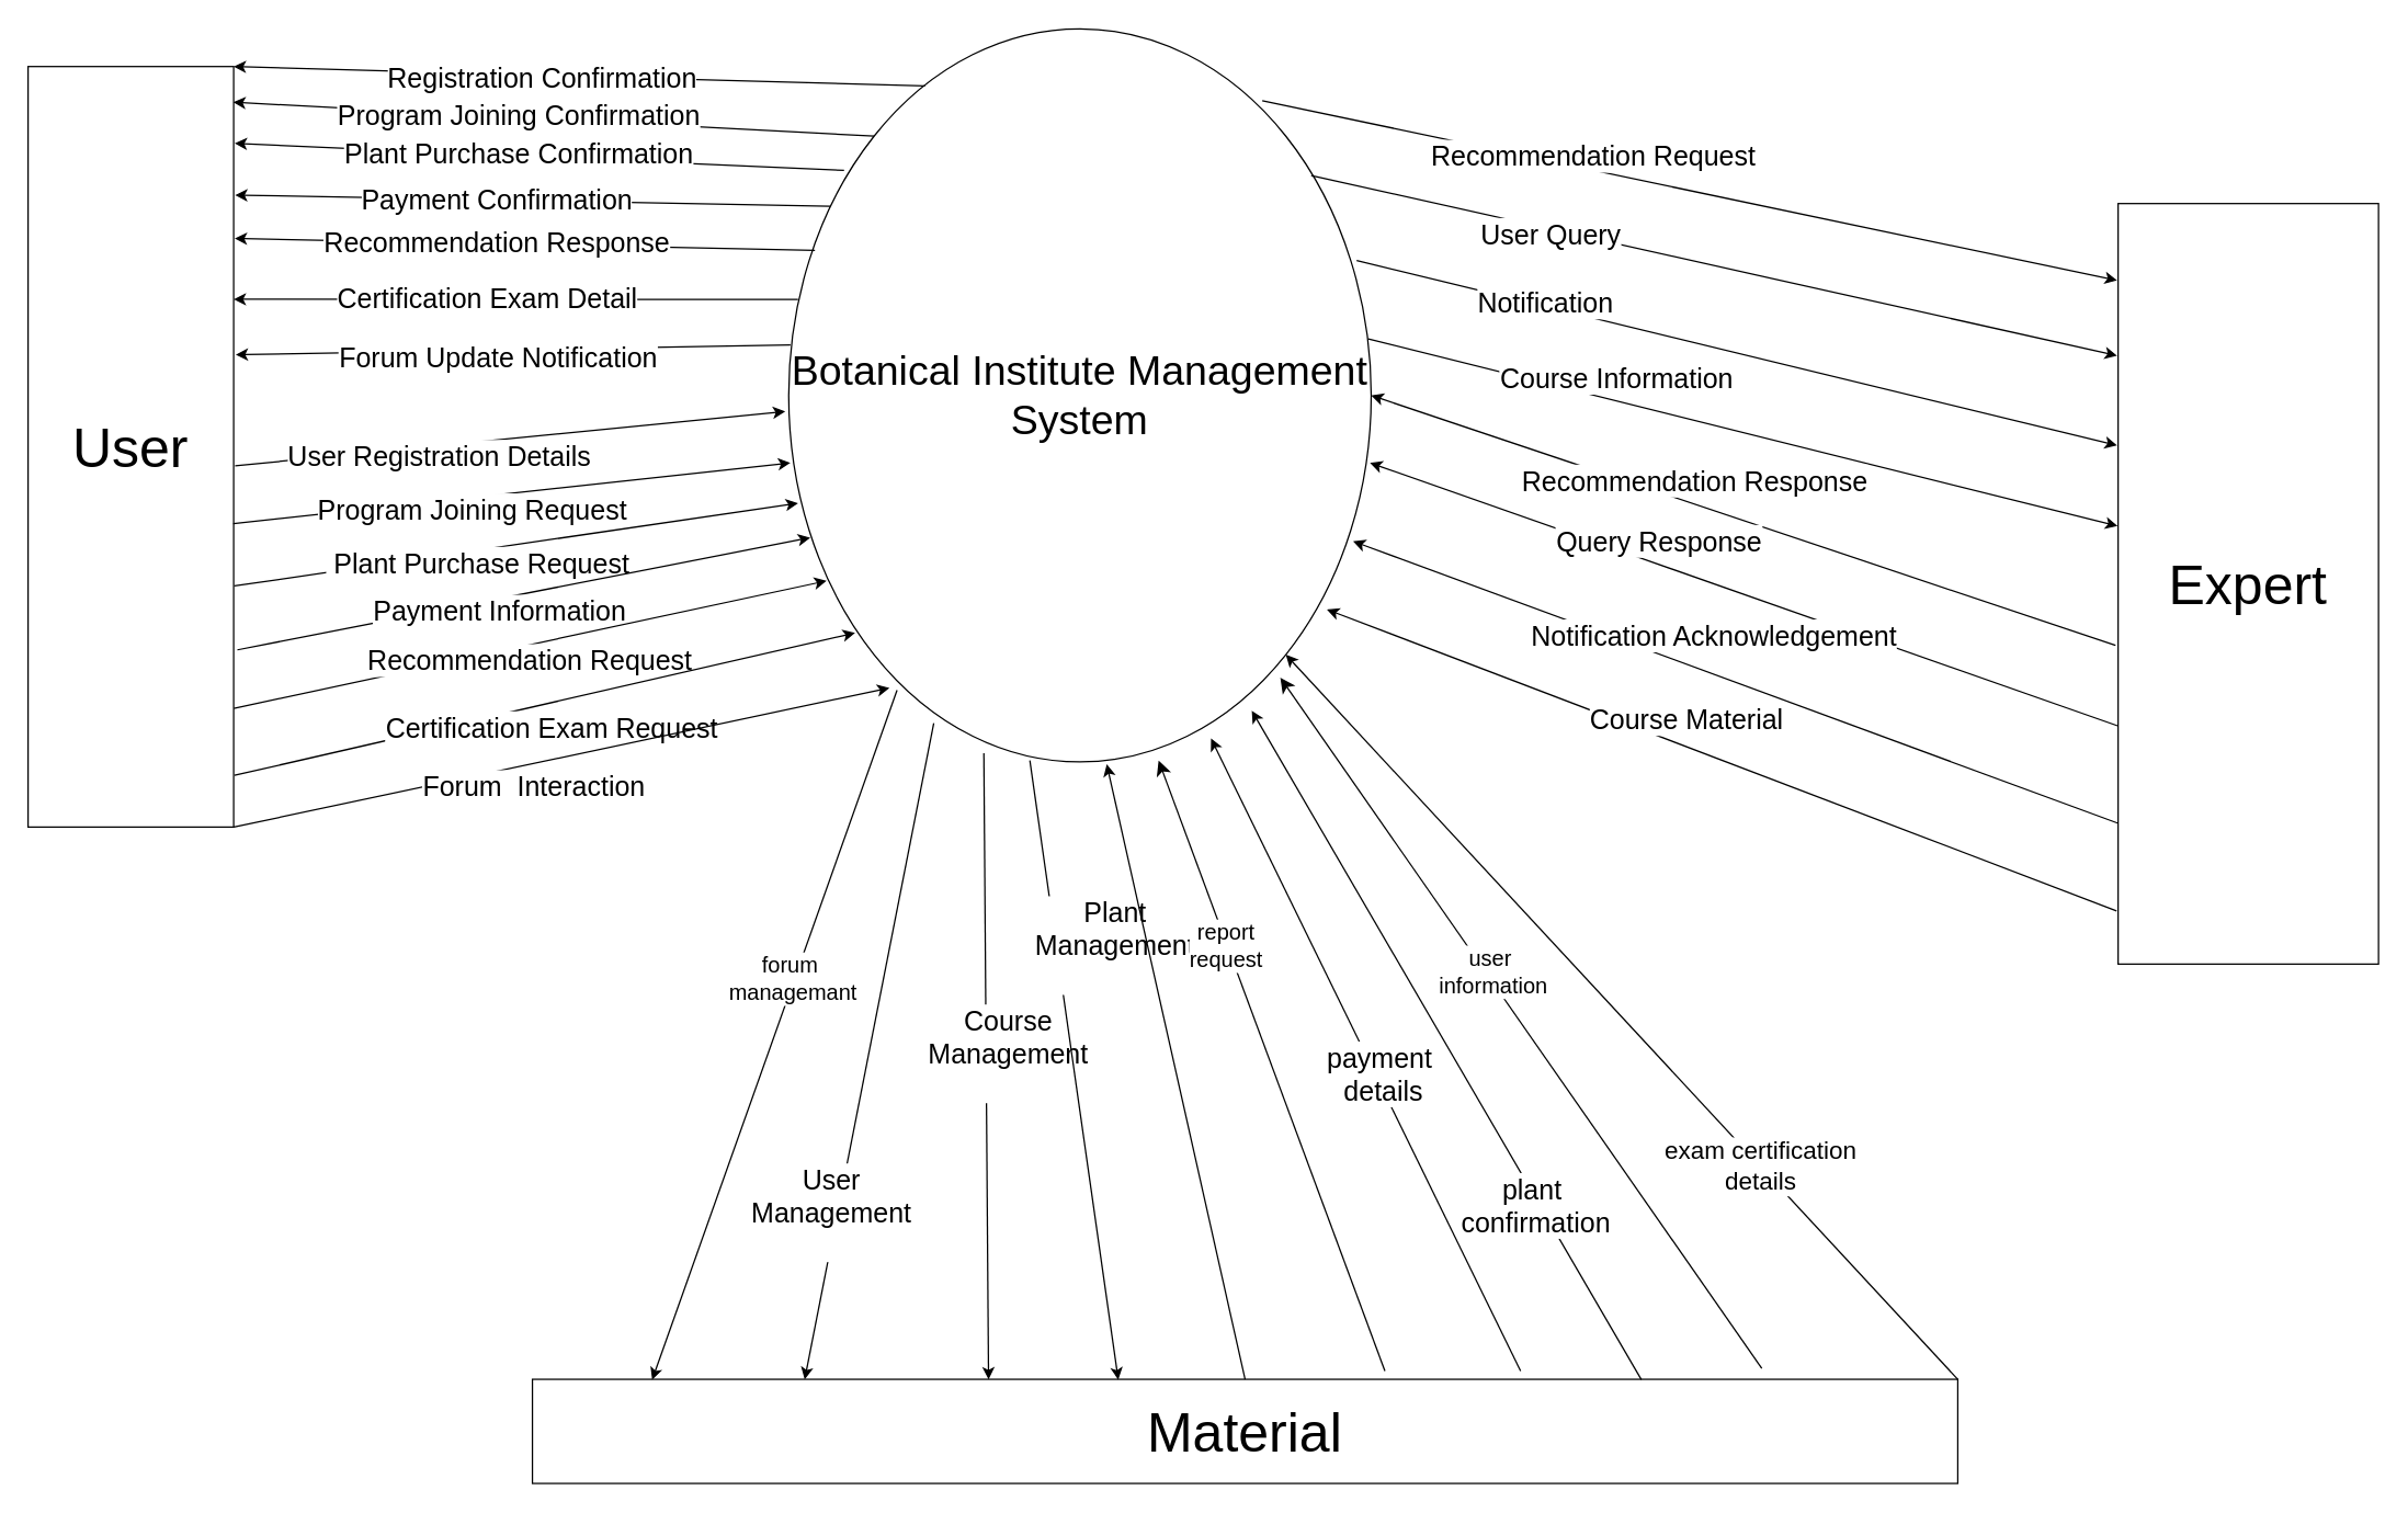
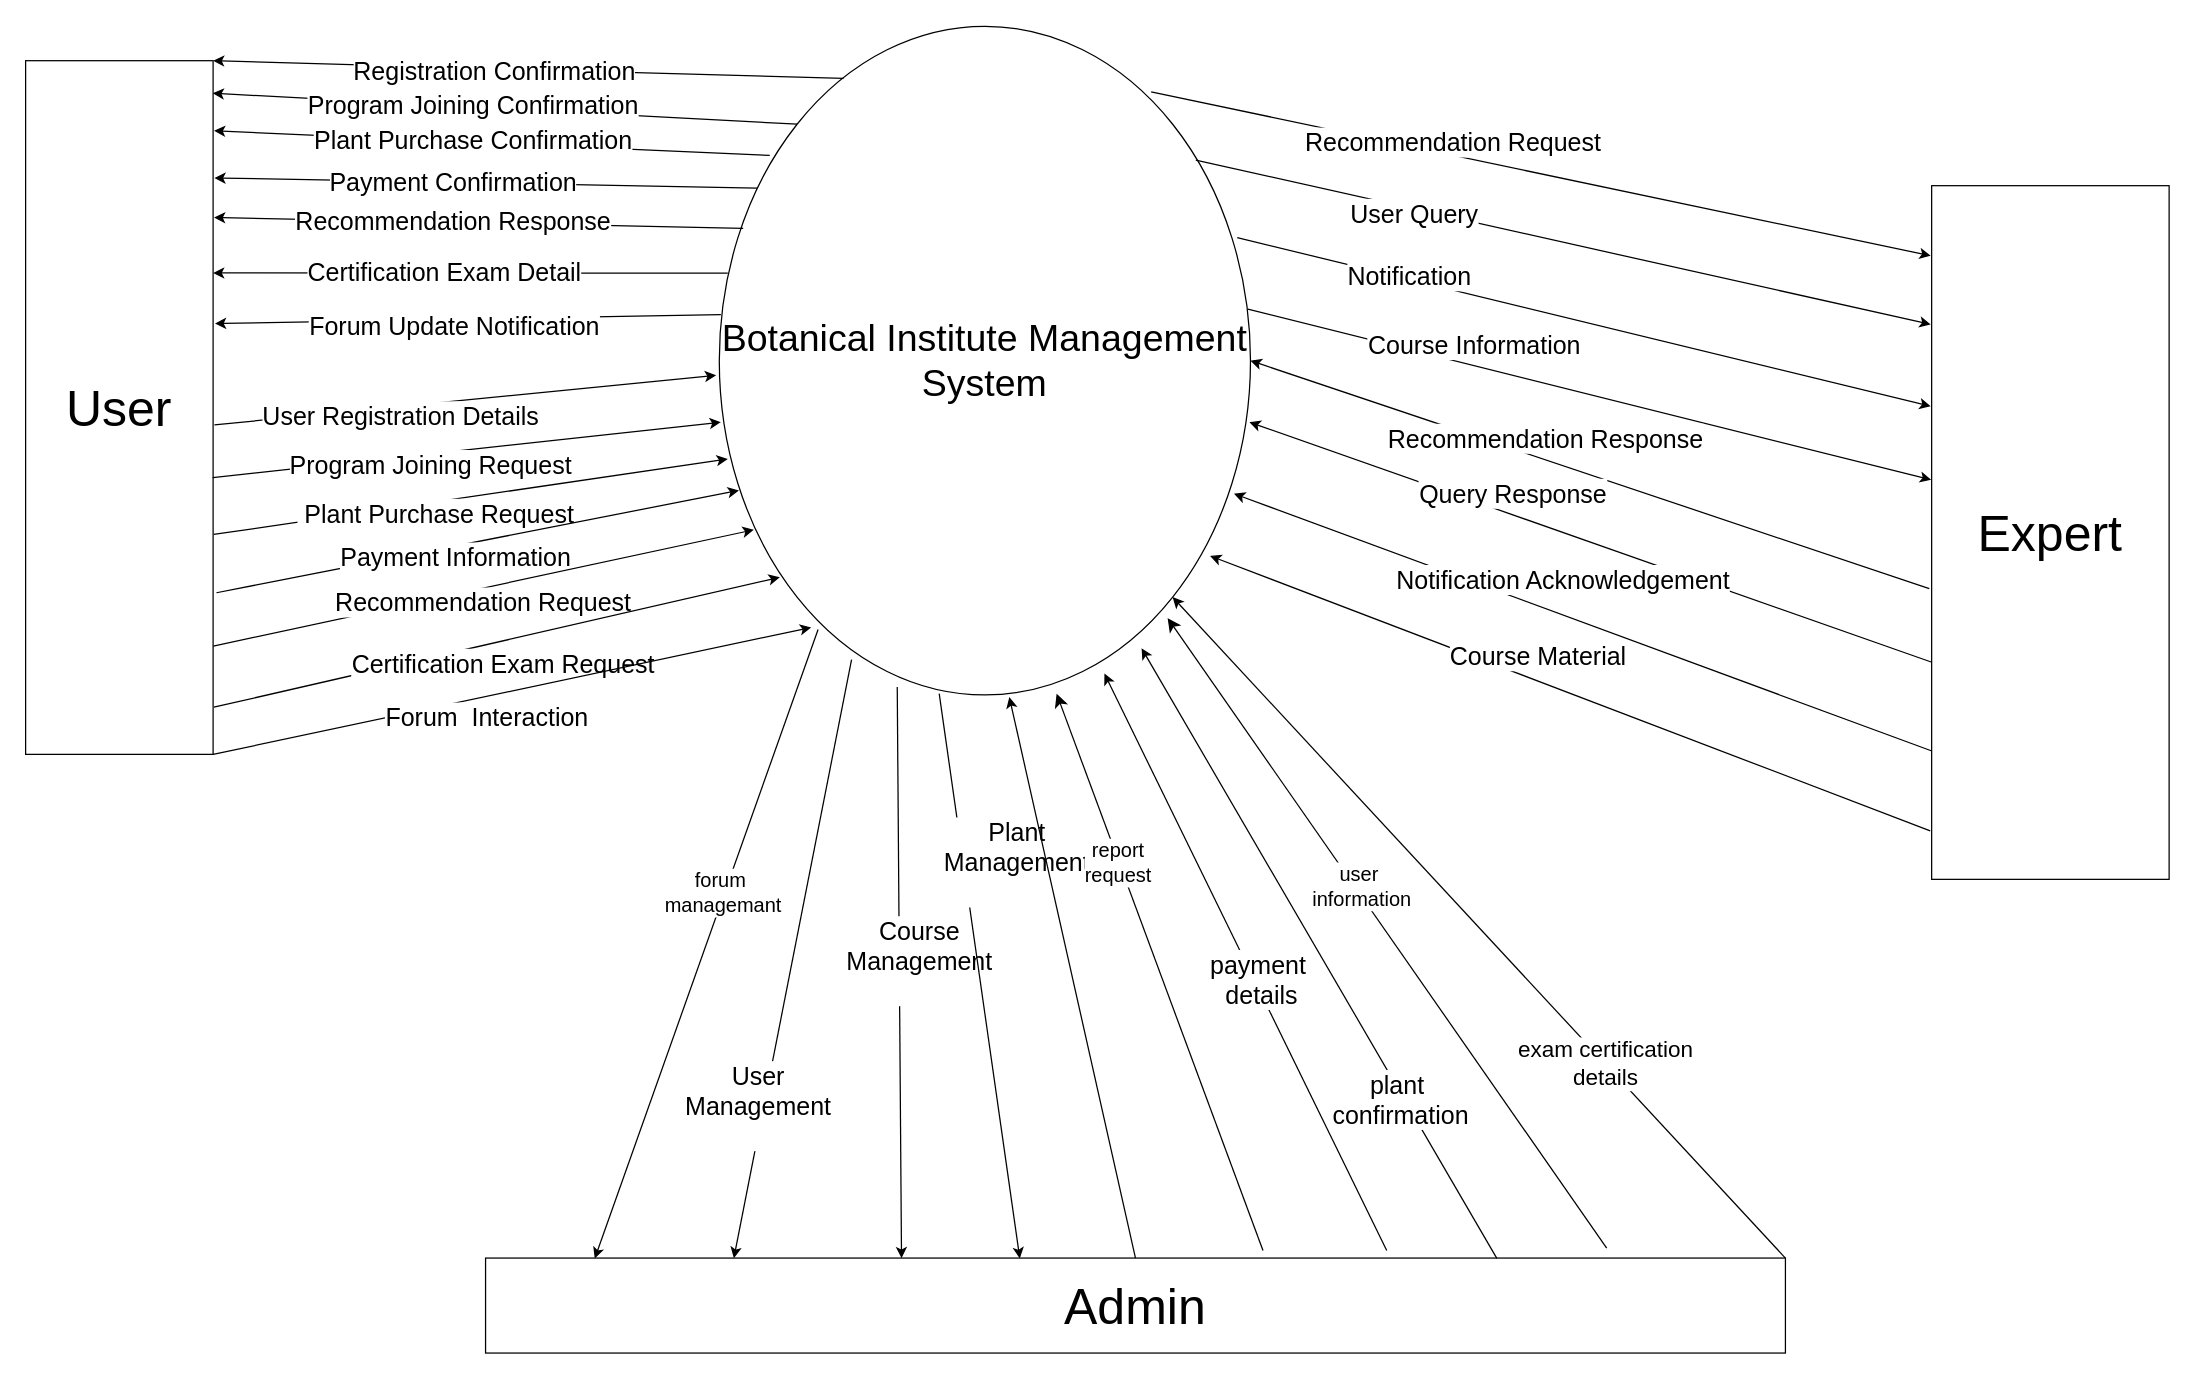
- <mxCell id="49" value="&lt;span style=&quot;font-size: 40px;&quot;&gt;Material&lt;/span&gt;" style="rounded=0;whiteSpace=wrap;html=1;" parent="1" vertex="1"><mxGeometry x="388" y="1006" width="1040" height="76" as="geometry" /></mxCell>
+ <mxCell id="49" value="&lt;span style=&quot;font-size: 40px;&quot;&gt;Admin&lt;/span&gt;" style="rounded=0;whiteSpace=wrap;html=1;" parent="1" vertex="1"><mxGeometry x="388" y="1006" width="1040" height="76" as="geometry" /></mxCell>
